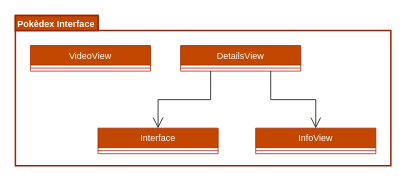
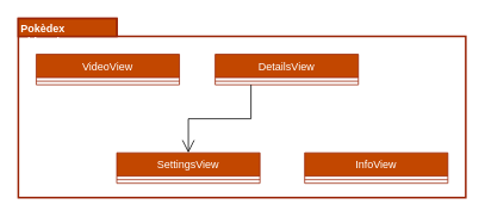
- <mxCell id="3" value="Pokèdex Interface&lt;br&gt;" style="rounded=0;whiteSpace=wrap;html=1;strokeColor=#992306;strokeWidth=2;align=left;verticalAlign=top;fillColor=#C24700;fontColor=#ffffff;spacing=0;spacingLeft=3;fontStyle=1" parent="1" vertex="1"><mxGeometry x="20" y="20" width="110" height="20" as="geometry" /></mxCell>
+ <mxCell id="3" value="Pokèdex VideoView&lt;br&gt;" style="rounded=0;whiteSpace=wrap;html=1;strokeColor=#992306;strokeWidth=2;align=left;verticalAlign=top;fillColor=#C24700;fontColor=#ffffff;spacing=0;spacingLeft=3;fontStyle=1" parent="1" vertex="1"><mxGeometry x="20" y="20" width="110" height="20" as="geometry" /></mxCell>
- <mxCell id="13" value="" style="endArrow=open;endFill=1;endSize=12;html=1;entryX=0.5;entryY=0;entryDx=0;entryDy=0;exitX=0.75;exitY=1;exitDx=0;exitDy=0;edgeStyle=elbowEdgeStyle;elbow=vertical;rounded=0;" edge="1" parent="1" source="6" target="10"><mxGeometry width="160" relative="1" as="geometry"><mxPoint x="340" y="100" as="sourcePoint" /><mxPoint x="293" y="183" as="targetPoint" /></mxGeometry></mxCell>
- <mxCell id="8" value="Interface" style="swimlane;fontStyle=0;align=center;verticalAlign=top;childLayout=stackLayout;horizontal=1;startSize=26;horizontalStack=0;resizeParent=1;resizeLast=0;collapsible=1;marginBottom=0;rounded=0;shadow=0;strokeWidth=1;strokeColor=#992306;fillColor=#C24700;fontColor=#FFFFFF;" vertex="1" parent="1"><mxGeometry x="130" y="170" width="160" height="34" as="geometry"><mxRectangle x="254" y="150" width="160" height="26" as="alternateBounds" /></mxGeometry></mxCell>
+ <mxCell id="8" value="SettingsView" style="swimlane;fontStyle=0;align=center;verticalAlign=top;childLayout=stackLayout;horizontal=1;startSize=26;horizontalStack=0;resizeParent=1;resizeLast=0;collapsible=1;marginBottom=0;rounded=0;shadow=0;strokeWidth=1;strokeColor=#992306;fillColor=#C24700;fontColor=#FFFFFF;" vertex="1" parent="1"><mxGeometry x="130" y="170" width="160" height="34" as="geometry"><mxRectangle x="254" y="150" width="160" height="26" as="alternateBounds" /></mxGeometry></mxCell>
